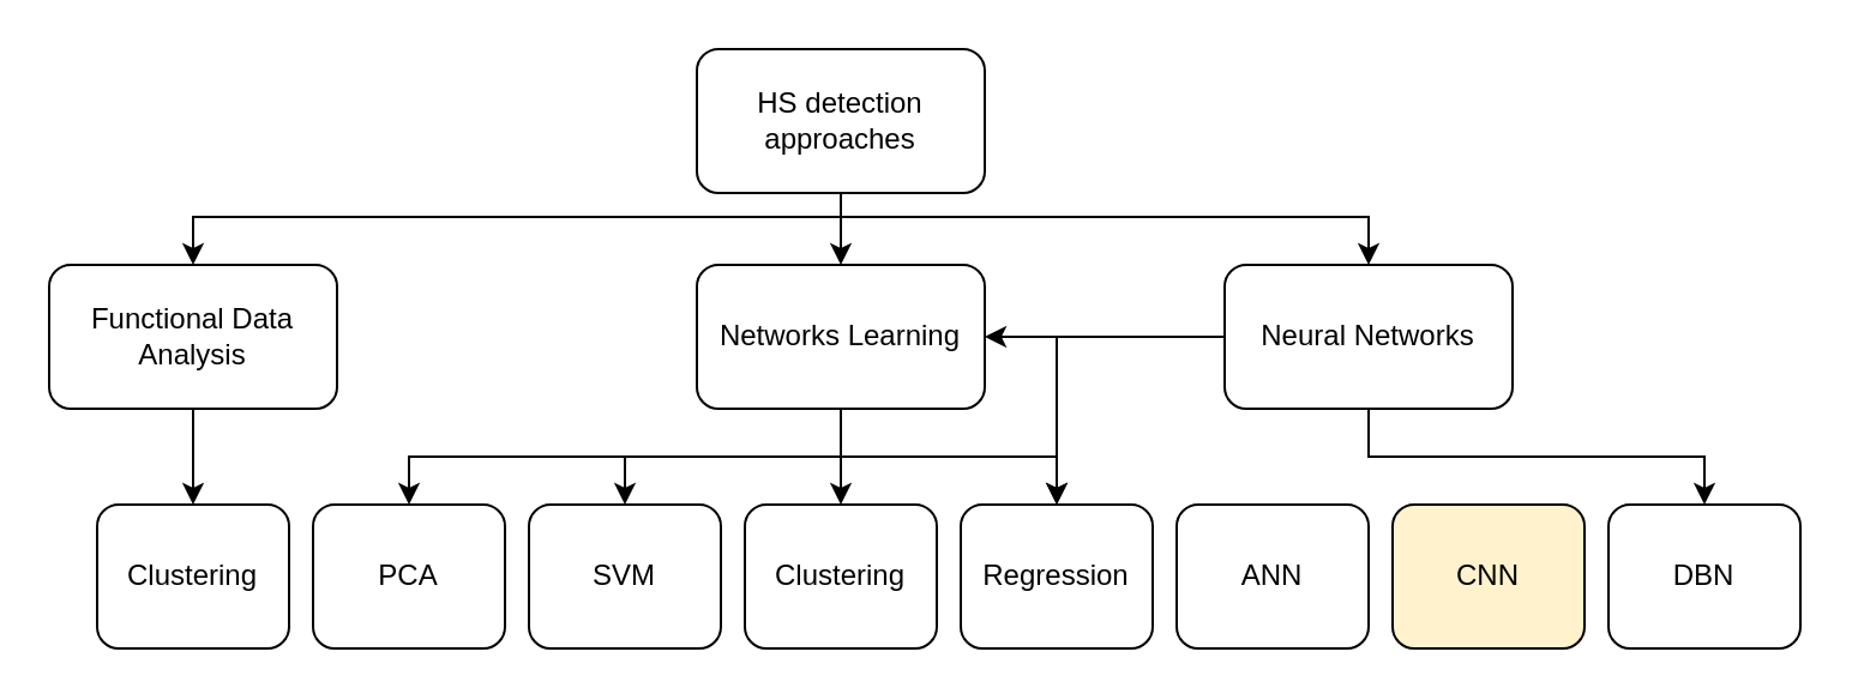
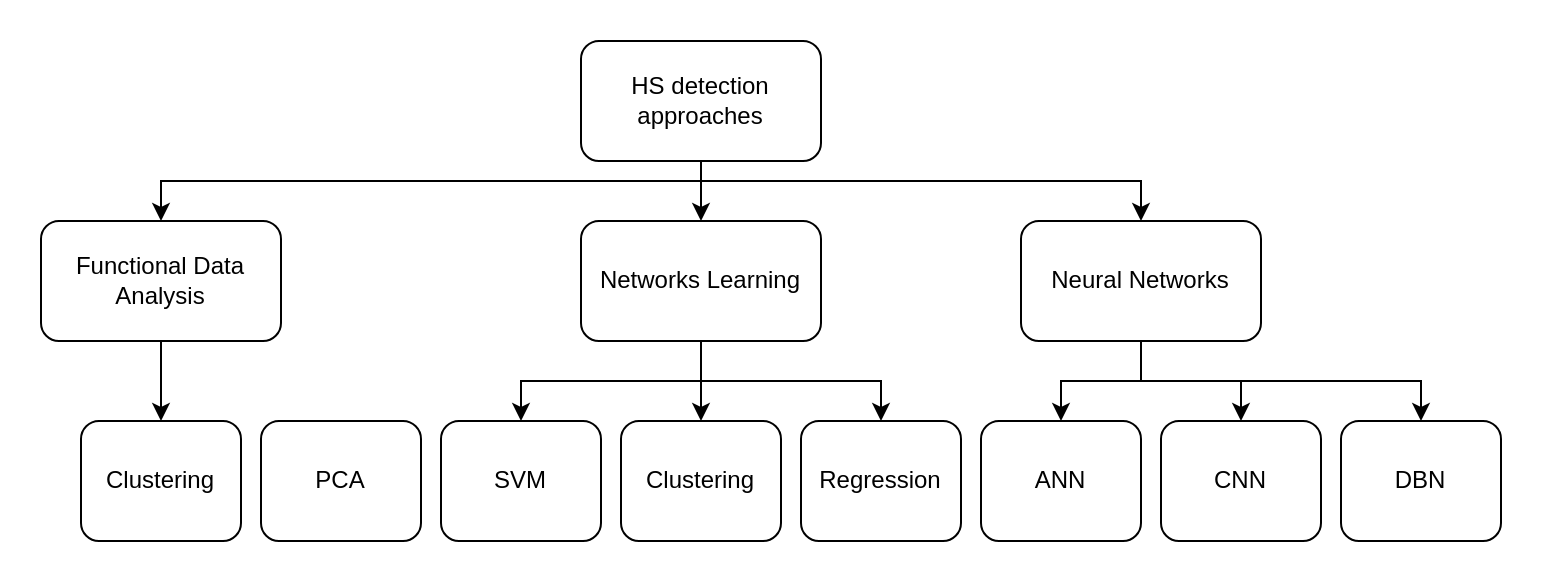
- <mxCell id="13" style="edgeStyle=orthogonalEdgeStyle;rounded=0;orthogonalLoop=1;jettySize=auto;html=1;" parent="1" source="14" target="10" edge="1"><mxGeometry relative="1" as="geometry" /></mxCell>
+ <mxCell id="13" style="edgeStyle=orthogonalEdgeStyle;rounded=0;orthogonalLoop=1;jettySize=auto;html=1;" parent="1" source="14" target="15" edge="1"><mxGeometry relative="1" as="geometry" /></mxCell>
- <mxCell id="11" style="edgeStyle=orthogonalEdgeStyle;rounded=0;orthogonalLoop=1;jettySize=auto;html=1;" parent="1" source="14" target="20" edge="1"><mxGeometry relative="1" as="geometry" /></mxCell>
+ <mxCell id="11" style="edgeStyle=orthogonalEdgeStyle;rounded=0;orthogonalLoop=1;jettySize=auto;html=1;" parent="1" source="14" target="16" edge="1"><mxGeometry relative="1" as="geometry" /></mxCell>
- <mxCell id="6" style="edgeStyle=orthogonalEdgeStyle;rounded=0;orthogonalLoop=1;jettySize=auto;html=1;entryX=0.5;entryY=0;entryDx=0;entryDy=0;" parent="1" source="10" target="21" edge="1"><mxGeometry relative="1" as="geometry"><Array as="points"><mxPoint x="350" y="190" /><mxPoint x="170" y="190" /></Array></mxGeometry></mxCell>
- <mxCell id="16" value="CNN" style="rounded=1;whiteSpace=wrap;html=1;fillColor=#fff2cc;" parent="1" vertex="1"><mxGeometry x="580" y="210" width="80" height="60" as="geometry" /></mxCell>
+ <mxCell id="16" value="CNN" style="rounded=1;whiteSpace=wrap;html=1;" parent="1" vertex="1"><mxGeometry x="580" y="210" width="80" height="60" as="geometry" /></mxCell>
